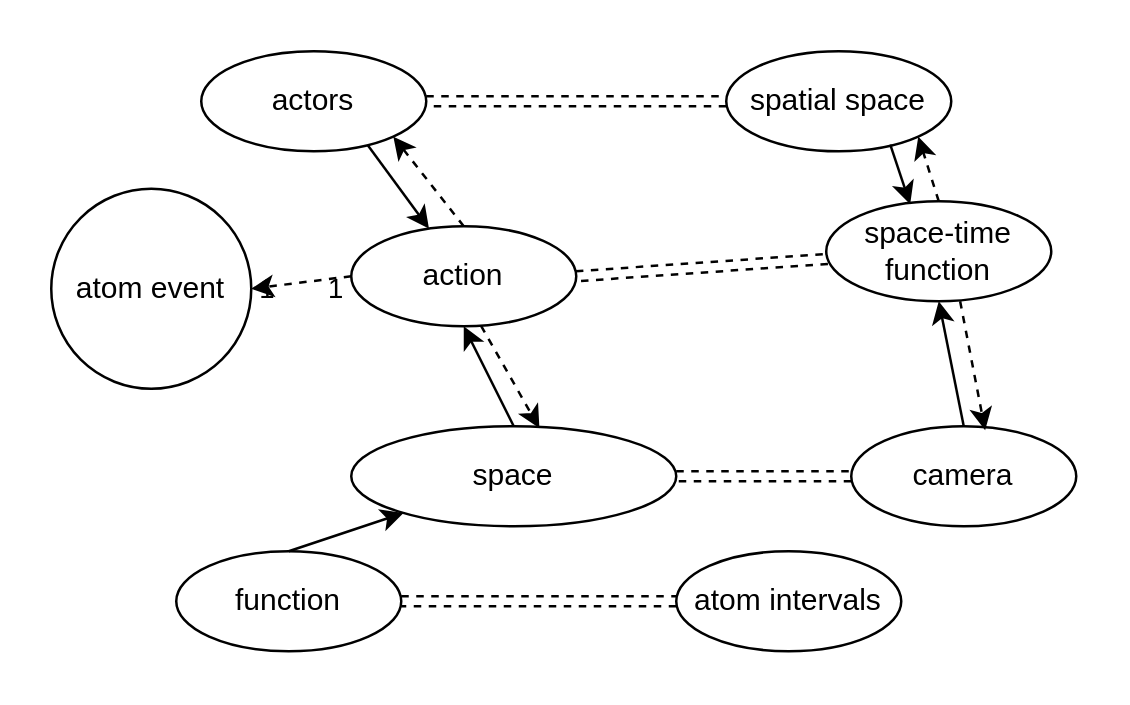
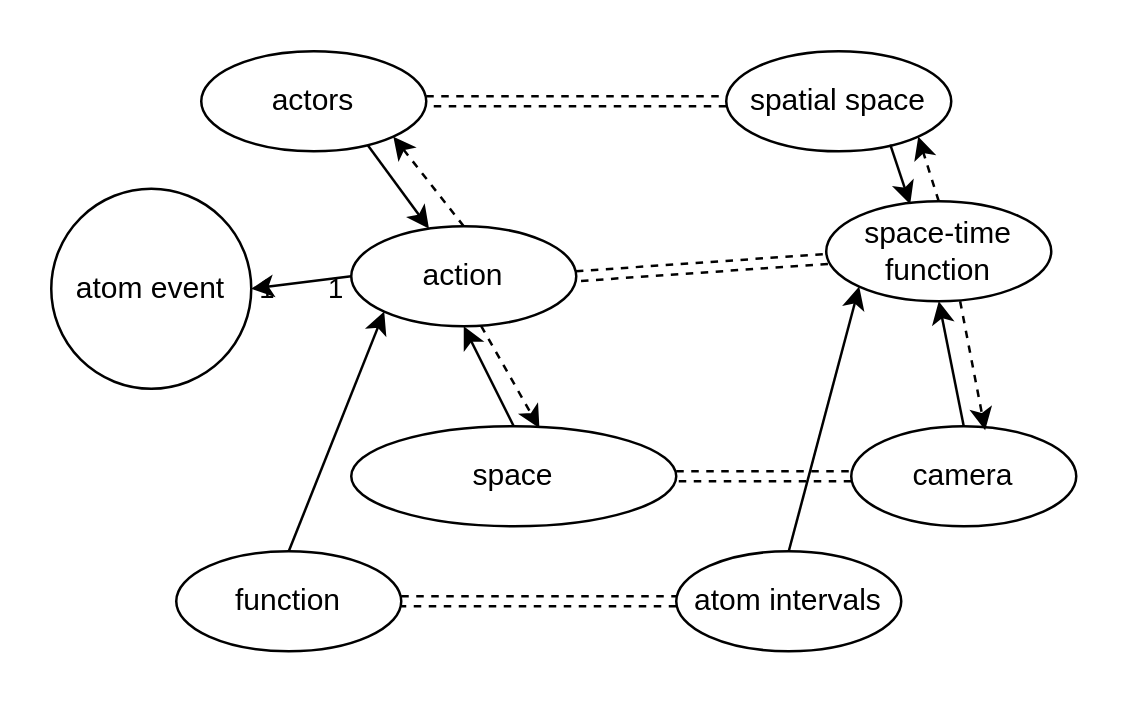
- <mxCell id="13" value="" style="endArrow=classic;html=1;rounded=0;exitX=0;exitY=0.5;exitDx=0;exitDy=0;entryX=1;entryY=0.5;entryDx=0;entryDy=0;dashed=1;" edge="1" parent="1" source="4" target="2"><mxGeometry width="50" height="50" relative="1" as="geometry"><mxPoint x="195" y="100" as="sourcePoint" /><mxPoint x="156" y="68" as="targetPoint" /></mxGeometry></mxCell>
+ <mxCell id="13" value="" style="endArrow=classic;html=1;rounded=0;exitX=0;exitY=0.5;exitDx=0;exitDy=0;entryX=1;entryY=0.5;entryDx=0;entryDy=0;" edge="1" parent="1" source="4" target="2"><mxGeometry width="50" height="50" relative="1" as="geometry"><mxPoint x="195" y="100" as="sourcePoint" /><mxPoint x="156" y="68" as="targetPoint" /></mxGeometry></mxCell>
+ <mxCell id="18" value="" style="endArrow=classic;html=1;rounded=0;entryX=0;entryY=1;entryDx=0;entryDy=0;exitX=0.5;exitY=0;exitDx=0;exitDy=0;" edge="1" parent="1" source="10" target="8"><mxGeometry width="50" height="50" relative="1" as="geometry"><mxPoint x="309" y="220" as="sourcePoint" /><mxPoint x="347" y="124" as="targetPoint" /></mxGeometry></mxCell>
- <mxCell id="11" value="" style="endArrow=classic;html=1;rounded=0;exitX=0.5;exitY=0;exitDx=0;exitDy=0;" edge="1" parent="1" source="6" target="5"><mxGeometry width="50" height="50" relative="1" as="geometry"><mxPoint x="330" y="240" as="sourcePoint" /><mxPoint x="380" y="190" as="targetPoint" /></mxGeometry></mxCell>
+ <mxCell id="11" value="" style="endArrow=classic;html=1;rounded=0;entryX=0;entryY=1;entryDx=0;entryDy=0;exitX=0.5;exitY=0;exitDx=0;exitDy=0;" edge="1" parent="1" source="6" target="4"><mxGeometry width="50" height="50" relative="1" as="geometry"><mxPoint x="330" y="240" as="sourcePoint" /><mxPoint x="380" y="190" as="targetPoint" /></mxGeometry></mxCell>
